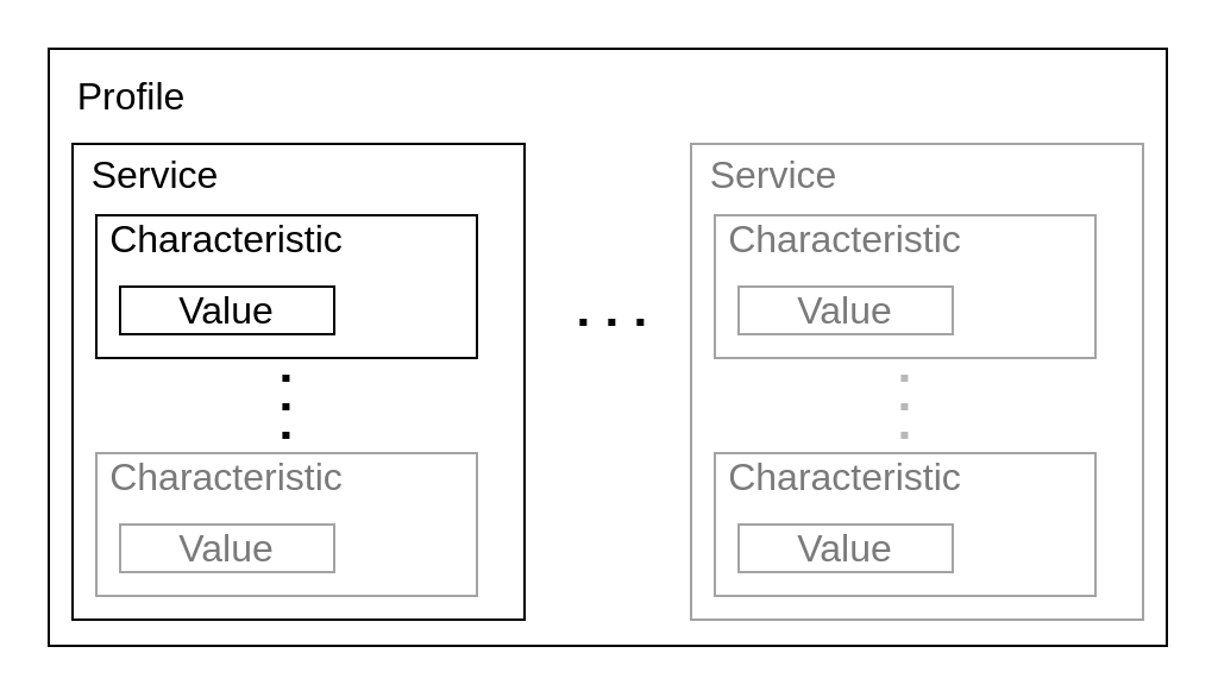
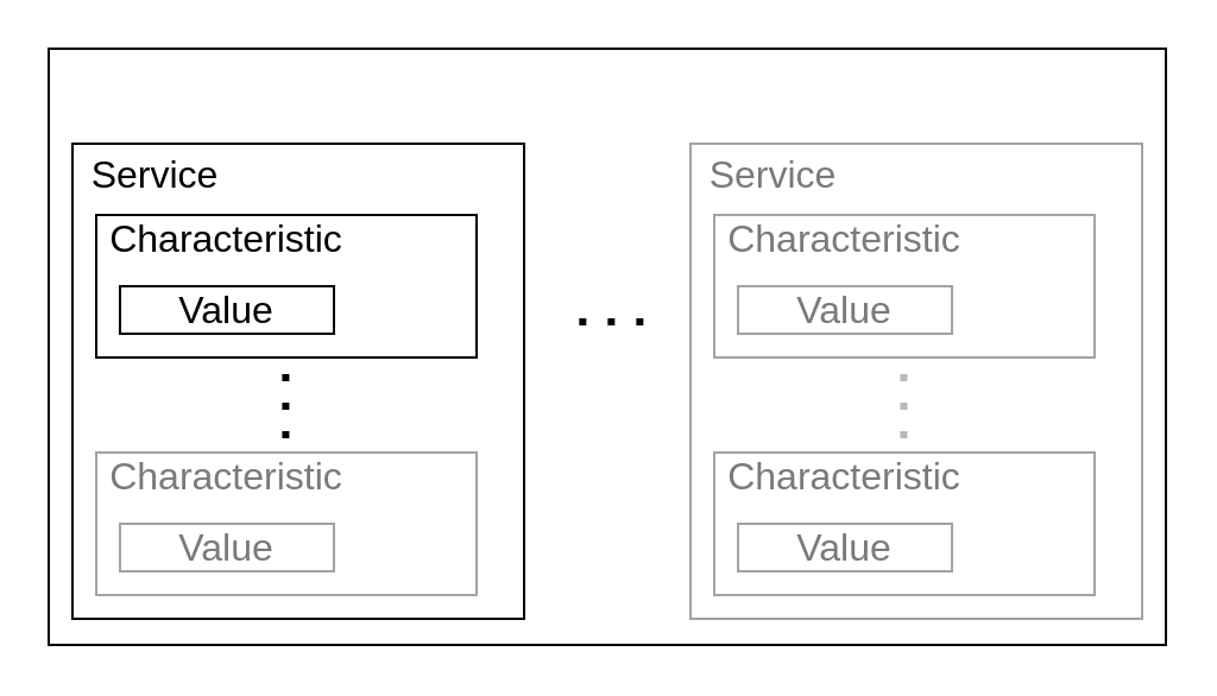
- <mxCell id="3" value="&lt;font style=&quot;font-size: 16px&quot;&gt;Profile&lt;/font&gt;" style="text;html=1;strokeColor=none;fillColor=none;align=center;verticalAlign=middle;whiteSpace=wrap;rounded=0;" vertex="1" parent="1"><mxGeometry x="30" y="30" width="50" height="20" as="geometry" /></mxCell>
